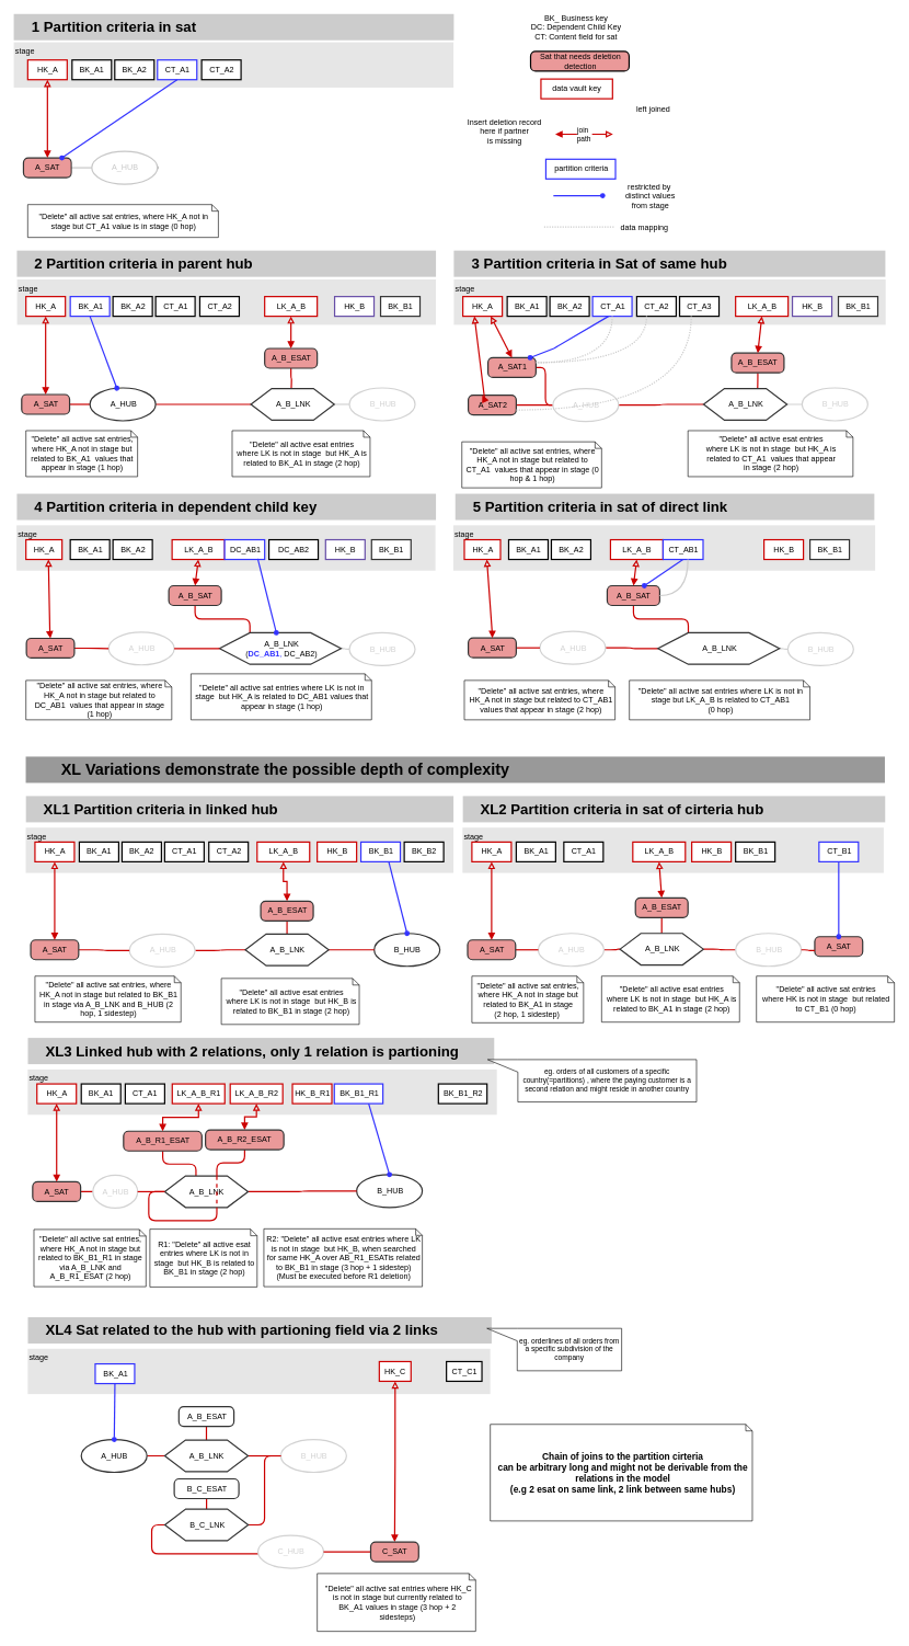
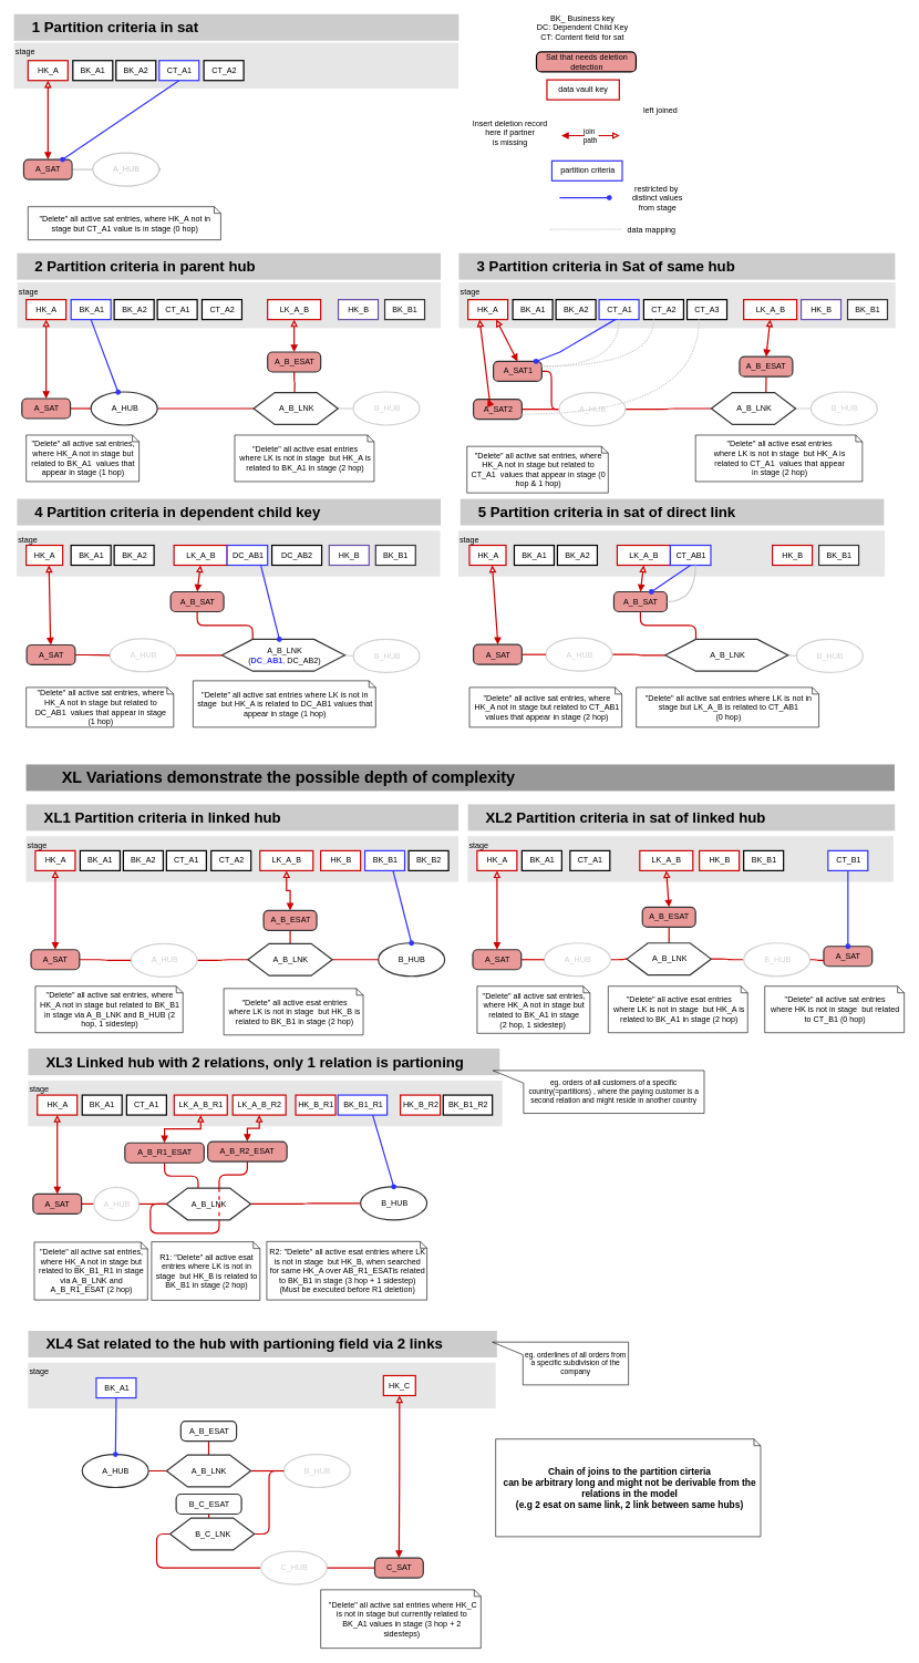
- <mxCell id="61" value="XL2 Partition criteria in sat of cirteria hub" style="shape=rect;shadow=0;strokeWidth=0;strokeColor=none;fillColor=#cccccc;opacity=100.0;nl2Br=0;verticalAlign=top;align=left;spacingLeft=25.52;spacingRight=0;spacingTop=1.0;spacingBottom=8;whiteSpace=wrap;gliffyId=780;fontSize=22;fontStyle=1;" parent="1" vertex="1"><mxGeometry x="704.25" y="1210" width="643" height="40" as="geometry" /></mxCell>
+ <mxCell id="61" value="XL2 Partition criteria in sat of linked hub" style="shape=rect;shadow=0;strokeWidth=0;strokeColor=none;fillColor=#cccccc;opacity=100.0;nl2Br=0;verticalAlign=top;align=left;spacingLeft=25.52;spacingRight=0;spacingTop=1.0;spacingBottom=8;whiteSpace=wrap;gliffyId=780;fontSize=22;fontStyle=1;" parent="1" vertex="1"><mxGeometry x="704.25" y="1210" width="643" height="40" as="geometry" /></mxCell>
+ <mxCell id="204" value="&lt;div style=&quot;width: 54.6px;height:auto;word-break: break-word;&quot;&gt;&lt;div align=&quot;center&quot;&gt;&lt;span style=&quot;font-family: Arial; font-size: 12px; text-decoration: none; line-height: 0;&quot;&gt;&lt;span style=&quot;text-decoration: none; line-height: 14px;&quot;&gt;HK_B_R2&lt;/span&gt;&lt;/span&gt;&lt;/div&gt;&lt;/div&gt;" style="shape=rect;shadow=0;strokeWidth=2;fillColor=default;strokeColor=#cc0000;opacity=100.0;html=1;nl2Br=0;verticalAlign=middle;align=center;spacingLeft=1.8;spacingRight=0;whiteSpace=wrap;gliffyId=735;fontSize=11;labelBackgroundColor=default;endArrow=block;rounded=0;startArrow=block;startFill=0;startSize=6;endFill=1;endSize=6;" parent="1" vertex="1"><mxGeometry x="602.5" y="1648" width="60" height="30" as="geometry" /></mxCell>
- <mxCell id="231" value="CT_C1" style="shape=rect;shadow=0;strokeWidth=2;fillColor=#FFFFFF;strokeColor=#000000;opacity=100.0;nl2Br=0;verticalAlign=middle;align=center;spacingLeft=2.12;spacingRight=0;whiteSpace=wrap;gliffyId=719;" parent="1" vertex="1"><mxGeometry x="679.25" y="2070.5" width="54" height="30" as="geometry" /></mxCell>
- <mxCell id="227" value="&lt;div style=&quot;width: 118.356px;height:auto;word-break: break-word;&quot;&gt;&lt;div align=&quot;center&quot;&gt;&lt;span style=&quot;font-family: Arial; font-size: 12px; text-decoration: none; line-height: 0;&quot;&gt;&lt;span style=&quot;text-decoration: none; line-height: 14px;&quot; class=&quot;&quot;&gt;B_C_LNK&lt;/span&gt;&lt;/span&gt;&lt;/div&gt;&lt;/div&gt;" style="shape=hexagon;perimeter=hexagonPerimeter2;shadow=0;strokeWidth=2;fillColor=#FFFFFF;strokeColor=#333333;opacity=100.0;html=1;nl2Br=0;verticalAlign=middle;align=center;spacingLeft=2.822;spacingRight=0;whiteSpace=wrap;gliffyId=708;" parent="1" vertex="1"><mxGeometry x="250.5" y="2295" width="127" height="48" as="geometry" /></mxCell>
+ <mxCell id="227" value="&lt;div style=&quot;width: 118.356px;height:auto;word-break: break-word;&quot;&gt;&lt;div align=&quot;center&quot;&gt;&lt;span style=&quot;font-family: Arial; font-size: 12px; text-decoration: none; line-height: 0;&quot;&gt;&lt;span style=&quot;text-decoration: none; line-height: 14px;&quot; class=&quot;&quot;&gt;B_C_LNK&lt;/span&gt;&lt;/span&gt;&lt;/div&gt;&lt;/div&gt;" style="shape=hexagon;perimeter=hexagonPerimeter2;shadow=0;strokeWidth=2;fillColor=#FFFFFF;strokeColor=#333333;opacity=100.0;html=1;nl2Br=0;verticalAlign=middle;align=center;spacingLeft=2.822;spacingRight=0;whiteSpace=wrap;gliffyId=708;" parent="1" vertex="1"><mxGeometry x="255.5" y="2285" width="127" height="48" as="geometry" /></mxCell>
